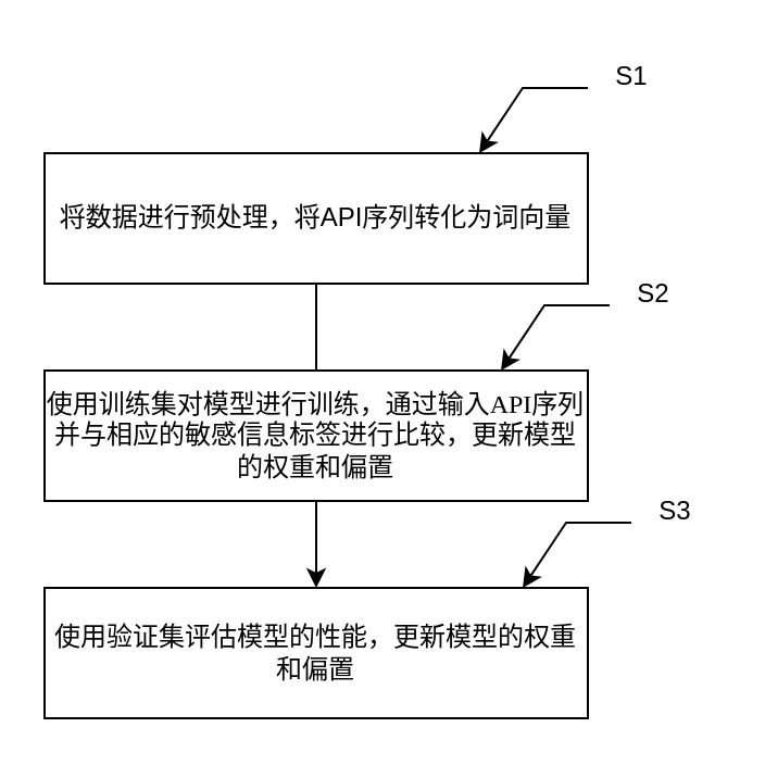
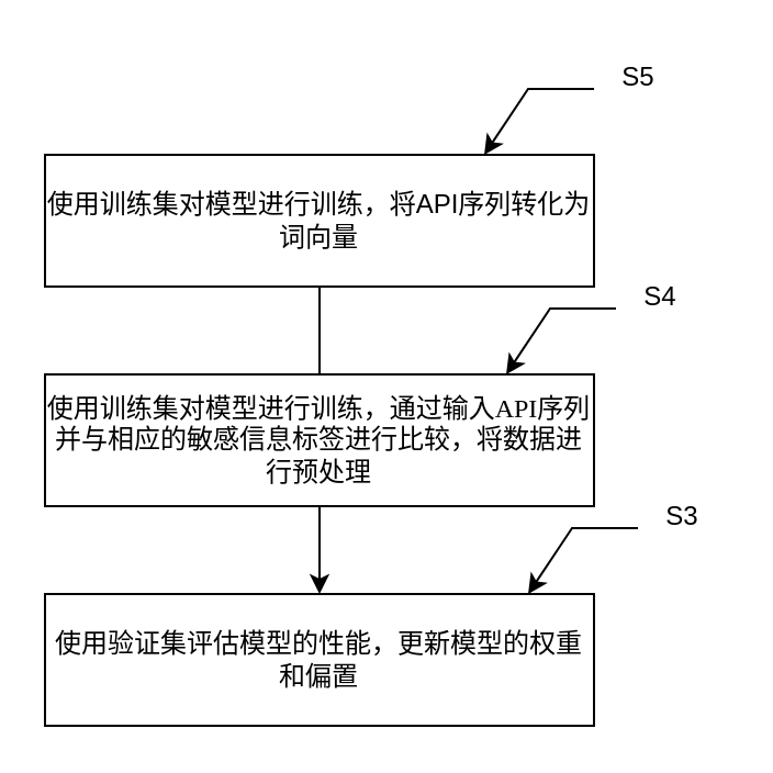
- <mxCell id="8" value="S1" style="text;html=1;align=center;verticalAlign=middle;resizable=0;points=[];autosize=1;strokeColor=none;fillColor=none;" vertex="1" parent="1"><mxGeometry x="270" y="20" width="40" height="30" as="geometry" /></mxCell>
+ <mxCell id="8" value="S5" style="text;html=1;align=center;verticalAlign=middle;resizable=0;points=[];autosize=1;strokeColor=none;fillColor=none;" vertex="1" parent="1"><mxGeometry x="270" y="20" width="40" height="30" as="geometry" /></mxCell>
- <mxCell id="3" value="将数据进行预处理，将API序列转化为词向量" style="whiteSpace=wrap;html=1;" vertex="1" parent="1"><mxGeometry x="20" y="70" width="250" height="60" as="geometry" /></mxCell>
+ <mxCell id="3" value="使用训练集对模型进行训练，将API序列转化为词向量" style="whiteSpace=wrap;html=1;" vertex="1" parent="1"><mxGeometry x="20" y="70" width="250" height="60" as="geometry" /></mxCell>
- <mxCell id="10" value="S2" style="text;html=1;align=center;verticalAlign=middle;resizable=0;points=[];autosize=1;strokeColor=none;fillColor=none;" vertex="1" parent="1"><mxGeometry x="280" y="120" width="40" height="30" as="geometry" /></mxCell>
+ <mxCell id="10" value="S4" style="text;html=1;align=center;verticalAlign=middle;resizable=0;points=[];autosize=1;strokeColor=none;fillColor=none;" vertex="1" parent="1"><mxGeometry x="280" y="120" width="40" height="30" as="geometry" /></mxCell>
- <mxCell id="5" value="&lt;p class=&quot;MsoNormal&quot;&gt;&lt;font face=&quot;宋体&quot;&gt;使用训练集对模型进行训练，通过输入&lt;/font&gt;&lt;font face=&quot;仿宋_GB2312&quot;&gt;API&lt;/font&gt;&lt;font face=&quot;宋体&quot;&gt;序列并与相应的敏感信息标签进行比较，更新模型的权重和偏置&lt;/font&gt;&lt;/p&gt;" style="whiteSpace=wrap;html=1;" vertex="1" parent="1"><mxGeometry x="20" y="170" width="250" height="60" as="geometry" /></mxCell>
+ <mxCell id="5" value="&lt;p class=&quot;MsoNormal&quot;&gt;&lt;font face=&quot;宋体&quot;&gt;使用训练集对模型进行训练，通过输入&lt;/font&gt;&lt;font face=&quot;仿宋_GB2312&quot;&gt;API&lt;/font&gt;&lt;font face=&quot;宋体&quot;&gt;序列并与相应的敏感信息标签进行比较，将数据进行预处理&lt;/font&gt;&lt;/p&gt;" style="whiteSpace=wrap;html=1;" vertex="1" parent="1"><mxGeometry x="20" y="170" width="250" height="60" as="geometry" /></mxCell>
